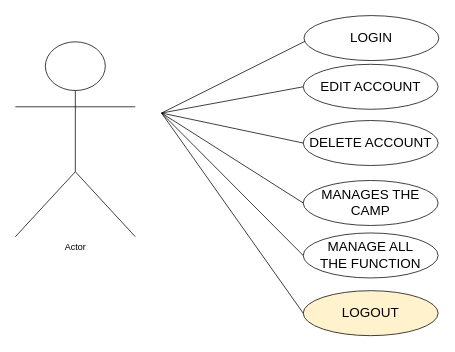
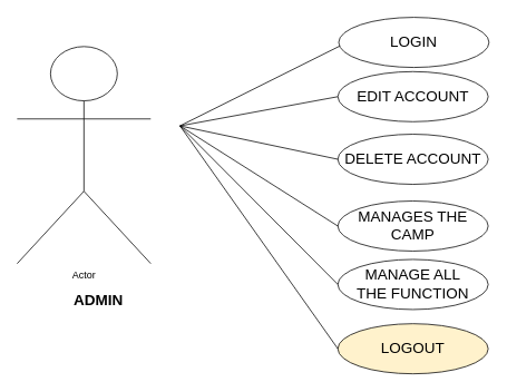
+ <mxCell id="3" value="&lt;span style=&quot;font-size: 18px&quot;&gt;&lt;b&gt;ADMIN&lt;/b&gt;&lt;/span&gt;" style="text;html=1;align=center;verticalAlign=middle;resizable=0;points=[];autosize=1;strokeColor=none;fillColor=none;" vertex="1" parent="1"><mxGeometry x="82" y="349" width="70" height="20" as="geometry" /></mxCell>
